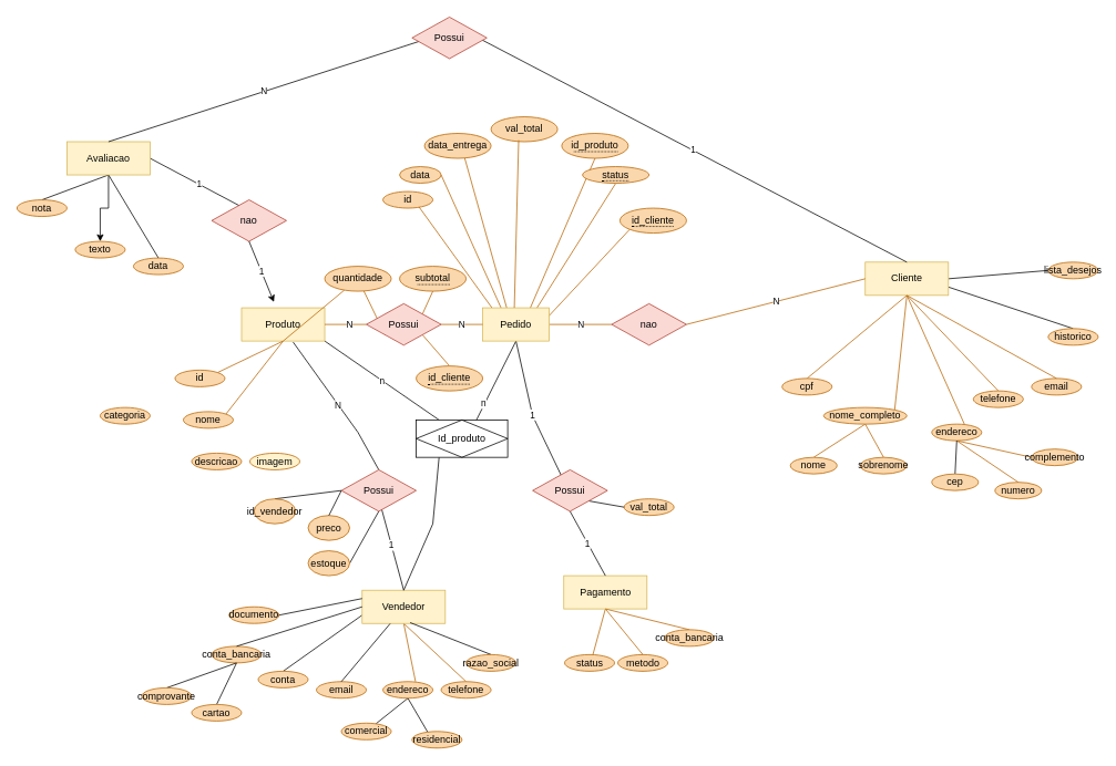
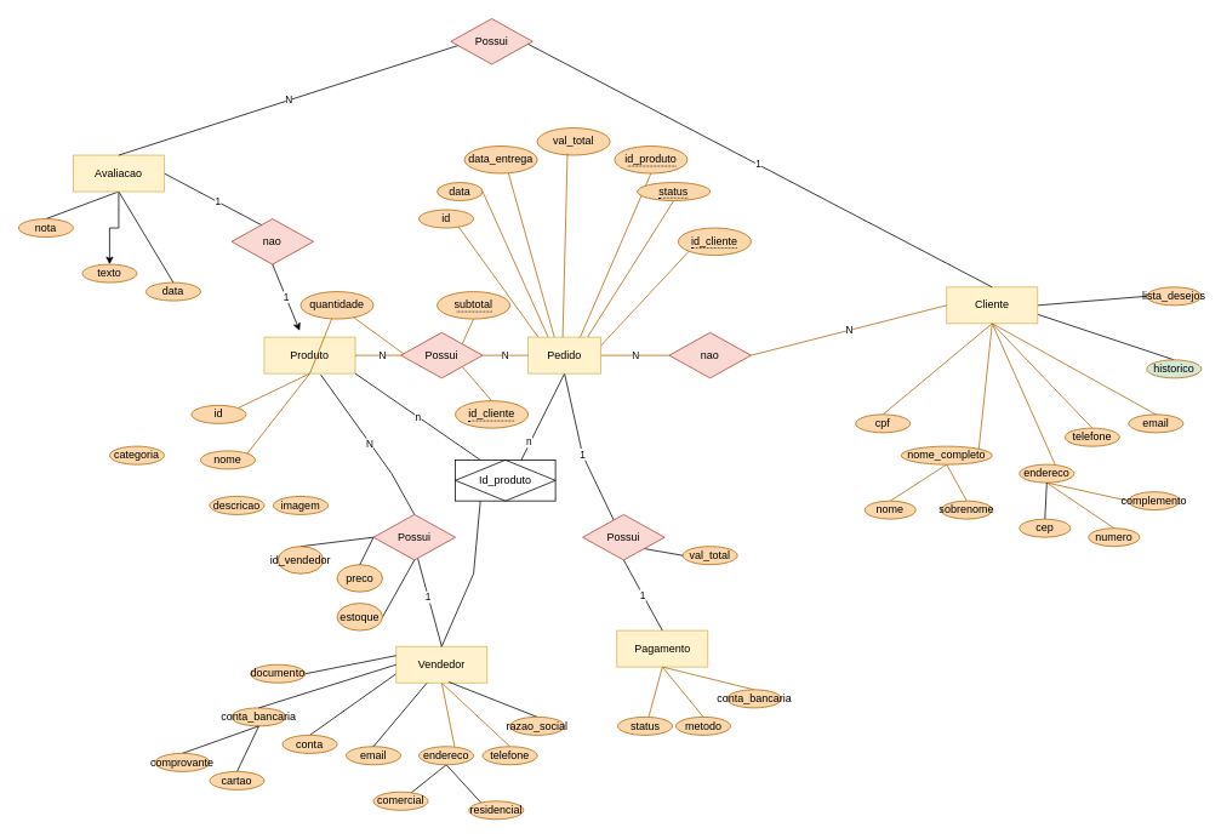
- <mxCell id="48" value="quantidade" style="ellipse;whiteSpace=wrap;html=1;align=center;fillColor=#fad7ac;strokeColor=#b46504;" vertex="1" parent="1"><mxGeometry x="390" y="320" width="80" height="30" as="geometry" /></mxCell>
+ <mxCell id="48" value="quantidade" style="ellipse;whiteSpace=wrap;html=1;align=center;fillColor=#fad7ac;strokeColor=#b46504;" vertex="1" parent="1"><mxGeometry x="330" y="320" width="80" height="30" as="geometry" /></mxCell>
- <mxCell id="122" value="historico" style="ellipse;whiteSpace=wrap;html=1;align=center;fillColor=#fad7ac;strokeColor=#b46504;" vertex="1" parent="1"><mxGeometry x="1260" y="395" width="60" height="20" as="geometry" /></mxCell>
+ <mxCell id="122" value="historico" style="ellipse;whiteSpace=wrap;html=1;align=center;fillColor=#d5e8d4;strokeColor=#b46504;" vertex="1" parent="1"><mxGeometry x="1260" y="395" width="60" height="20" as="geometry" /></mxCell>
- <mxCell id="118" value="imagem" style="ellipse;whiteSpace=wrap;html=1;align=center;fillColor=#fff2cc;strokeColor=#b46504;" vertex="1" parent="1"><mxGeometry x="300" y="545" width="60" height="20" as="geometry" /></mxCell>
+ <mxCell id="118" value="imagem" style="ellipse;whiteSpace=wrap;html=1;align=center;fillColor=#fad7ac;strokeColor=#b46504;" vertex="1" parent="1"><mxGeometry x="300" y="545" width="60" height="20" as="geometry" /></mxCell>
- <mxCell id="103" value="residencial" style="ellipse;whiteSpace=wrap;html=1;align=center;fillColor=#fad7ac;strokeColor=#b46504;" vertex="1" parent="1"><mxGeometry x="495" y="880" width="60" height="20" as="geometry" /></mxCell>
+ <mxCell id="103" value="residencial" style="ellipse;whiteSpace=wrap;html=1;align=center;fillColor=#fad7ac;strokeColor=#b46504;" vertex="1" parent="1"><mxGeometry x="515" y="880" width="60" height="20" as="geometry" /></mxCell>
